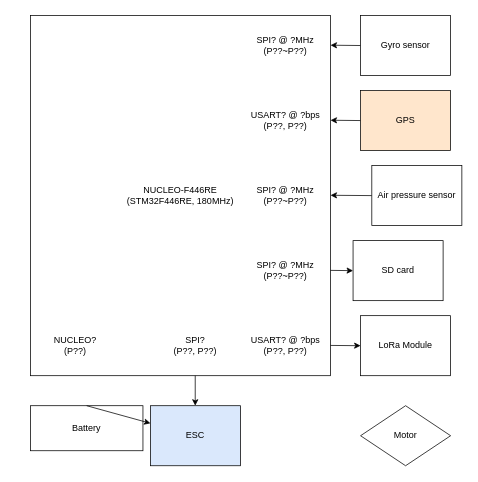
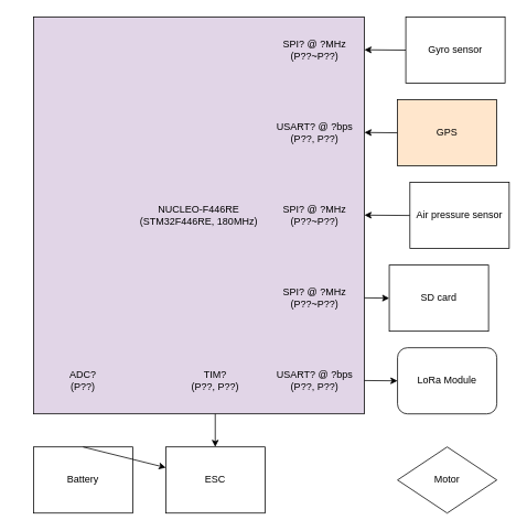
- <mxCell id="20" value="Gyro sensor" style="rounded=0;whiteSpace=wrap;html=1;" parent="1" vertex="1"><mxGeometry x="480" y="20" width="120" height="80" as="geometry" /></mxCell>
+ <mxCell id="20" value="Gyro sensor" style="rounded=0;whiteSpace=wrap;html=1;" parent="1" vertex="1"><mxGeometry x="490" y="20" width="120" height="80" as="geometry" /></mxCell>
- <mxCell id="2" value="NUCLEO-F446RE&lt;br&gt;(STM32F446RE, 180MHz)" style="rounded=0;whiteSpace=wrap;html=1;" parent="1" vertex="1"><mxGeometry x="40" y="20" width="400" height="480" as="geometry" /></mxCell>
+ <mxCell id="2" value="NUCLEO-F446RE&lt;br&gt;(STM32F446RE, 180MHz)" style="rounded=0;whiteSpace=wrap;html=1;fillColor=#e1d5e7;" parent="1" vertex="1"><mxGeometry x="40" y="20" width="400" height="480" as="geometry" /></mxCell>
- <mxCell id="12" value="NUCLEO?&lt;br&gt;(P??)" style="text;html=1;strokeColor=none;fillColor=none;align=center;verticalAlign=middle;whiteSpace=wrap;rounded=0;" vertex="1" parent="1"><mxGeometry x="20" y="440" width="160" height="40" as="geometry" /></mxCell>
+ <mxCell id="12" value="ADC?&lt;br&gt;(P??)" style="text;html=1;strokeColor=none;fillColor=none;align=center;verticalAlign=middle;whiteSpace=wrap;rounded=0;" vertex="1" parent="1"><mxGeometry x="20" y="440" width="160" height="40" as="geometry" /></mxCell>
- <mxCell id="11" value="SPI?&lt;br&gt;(P??, P??)" style="text;html=1;strokeColor=none;fillColor=none;align=center;verticalAlign=middle;whiteSpace=wrap;rounded=0;" vertex="1" parent="1"><mxGeometry x="180" y="440" width="160" height="40" as="geometry" /></mxCell>
+ <mxCell id="11" value="TIM?&lt;br&gt;(P??, P??)" style="text;html=1;strokeColor=none;fillColor=none;align=center;verticalAlign=middle;whiteSpace=wrap;rounded=0;" vertex="1" parent="1"><mxGeometry x="180" y="440" width="160" height="40" as="geometry" /></mxCell>
- <mxCell id="24" value="LoRa Module" style="rounded=0;whiteSpace=wrap;html=1;" vertex="1" parent="1"><mxGeometry x="480" y="420" width="120" height="80" as="geometry" /></mxCell>
+ <mxCell id="24" value="LoRa Module" style="whiteSpace=wrap;html=1;rounded=1;" vertex="1" parent="1"><mxGeometry x="480" y="420" width="120" height="80" as="geometry" /></mxCell>
- <mxCell id="6" value="Battery" style="rounded=0;whiteSpace=wrap;html=1;" vertex="1" parent="1"><mxGeometry x="40" y="540" width="150" height="60" as="geometry" /></mxCell>
+ <mxCell id="6" value="Battery" style="rounded=0;whiteSpace=wrap;html=1;" vertex="1" parent="1"><mxGeometry x="40" y="540" width="120" height="80" as="geometry" /></mxCell>
- <mxCell id="5" value="ESC" style="rounded=0;whiteSpace=wrap;html=1;fillColor=#dae8fc;" vertex="1" parent="1"><mxGeometry x="200" y="540" width="120" height="80" as="geometry" /></mxCell>
+ <mxCell id="5" value="ESC" style="rounded=0;whiteSpace=wrap;html=1;" vertex="1" parent="1"><mxGeometry x="200" y="540" width="120" height="80" as="geometry" /></mxCell>
